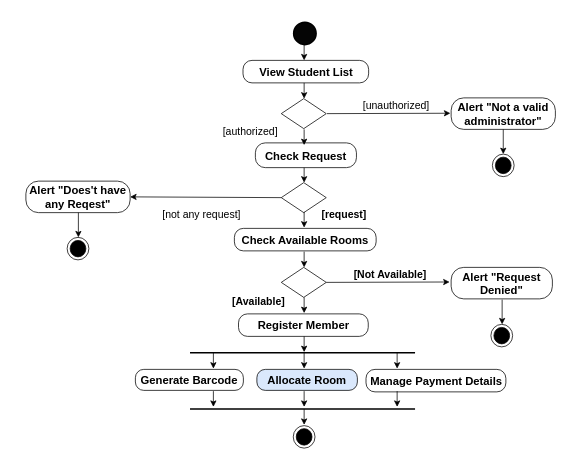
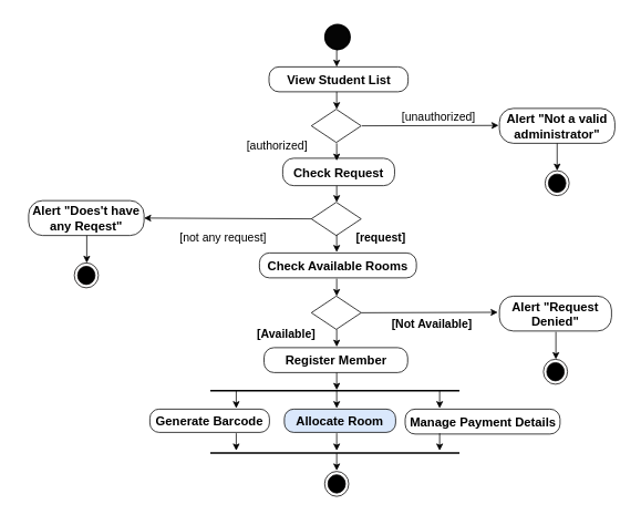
- <mxCell id="26" value="&lt;span style=&quot;font-size: 14px;&quot;&gt;&lt;b&gt;[Not Available]&lt;/b&gt;&lt;/span&gt;" style="text;html=1;align=center;verticalAlign=middle;whiteSpace=wrap;rounded=0;" parent="1" vertex="1"><mxGeometry x="470" y="355" width="100" height="20" as="geometry" /></mxCell>
+ <mxCell id="26" value="&lt;span style=&quot;font-size: 14px;&quot;&gt;&lt;b&gt;[Not Available]&lt;/b&gt;&lt;/span&gt;" style="text;html=1;align=center;verticalAlign=middle;whiteSpace=wrap;rounded=0;" parent="1" vertex="1"><mxGeometry x="470" y="380" width="100" height="20" as="geometry" /></mxCell>
